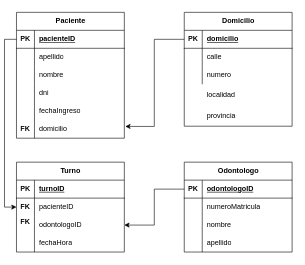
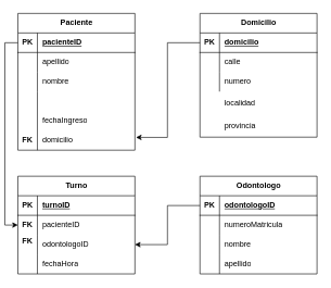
- <mxCell id="16" value="dni" style="shape=partialRectangle;connectable=0;fillColor=none;top=0;left=0;bottom=0;right=0;align=left;spacingLeft=6;overflow=hidden;whiteSpace=wrap;html=1;" parent="2" vertex="1"><mxGeometry x="30" y="120" width="150" height="30" as="geometry"><mxRectangle width="150" height="30" as="alternateBounds" /></mxGeometry></mxCell>
